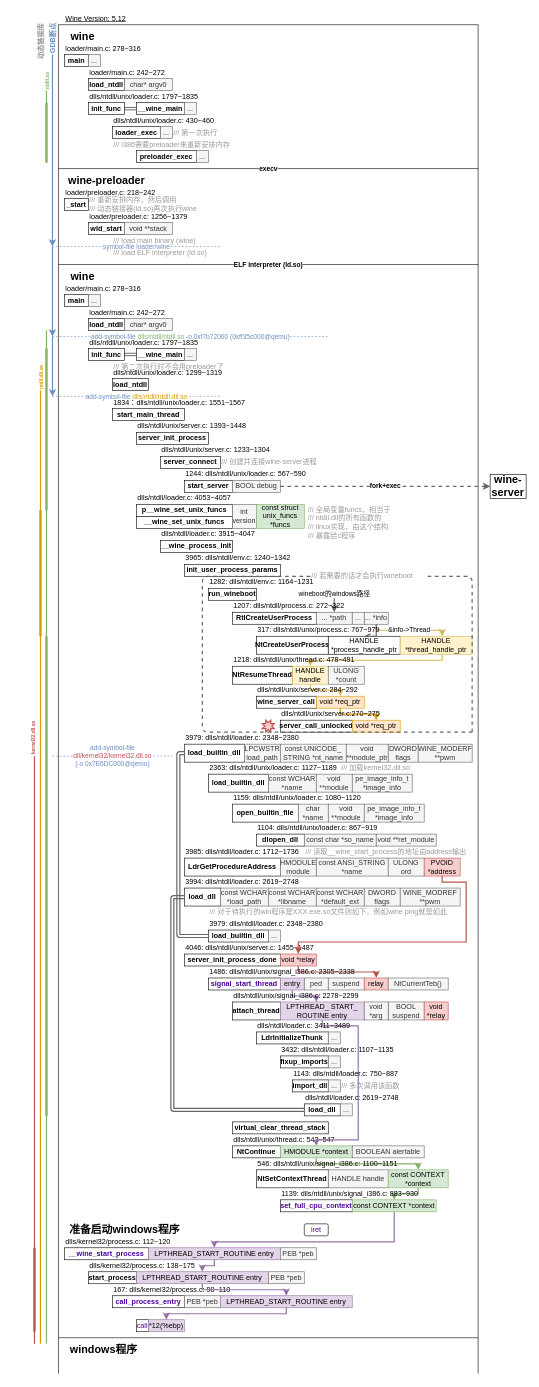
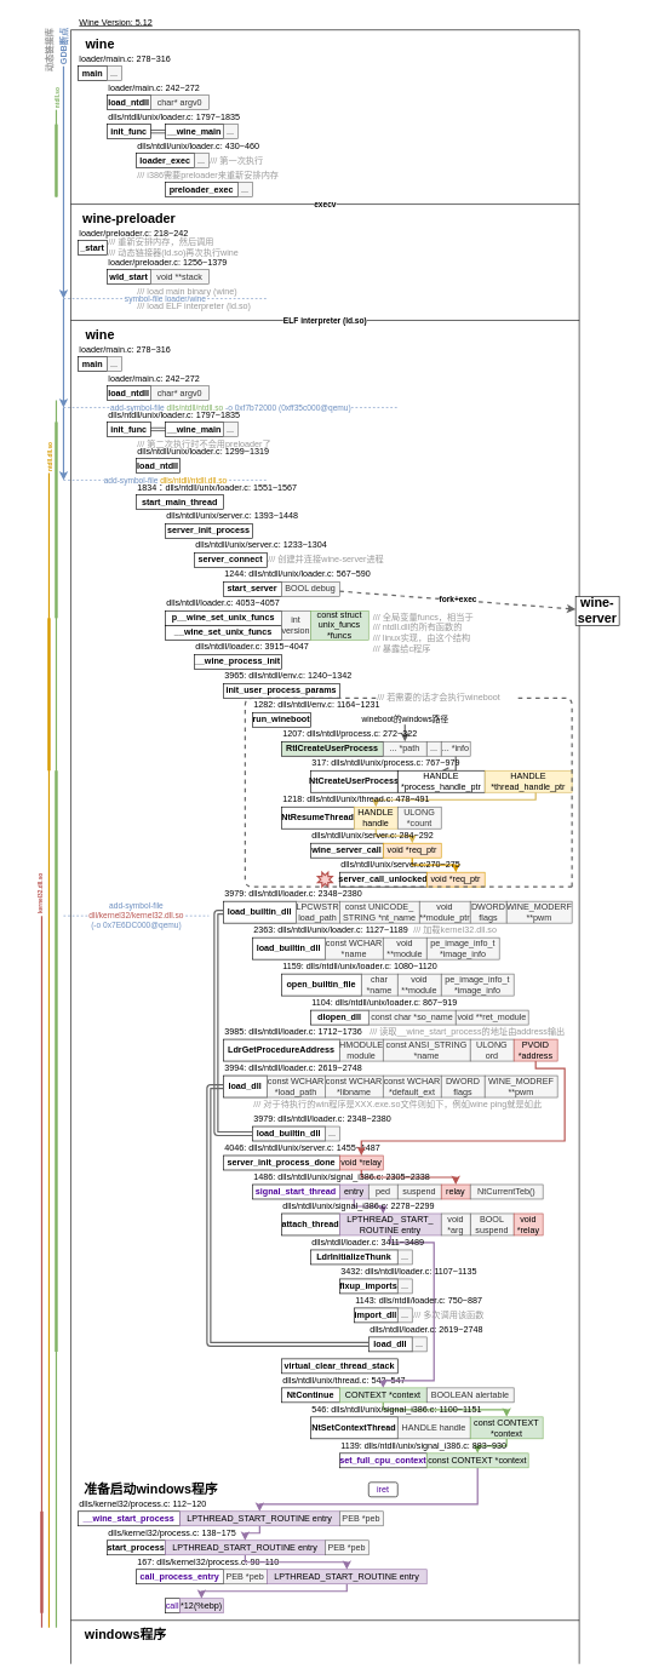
- <mxCell id="90" value="&lt;b&gt;&lt;font style=&quot;font-size: 18px&quot;&gt;wine-server&lt;/font&gt;&lt;/b&gt;" style="rounded=0;whiteSpace=wrap;html=1;" parent="1" vertex="1"><mxGeometry x="817" y="790" width="60" height="40" as="geometry" /></mxCell>
+ <mxCell id="90" value="&lt;b&gt;&lt;font style=&quot;font-size: 18px&quot;&gt;wine-server&lt;/font&gt;&lt;/b&gt;" style="rounded=0;whiteSpace=wrap;html=1;" parent="1" vertex="1"><mxGeometry x="792" y="820" width="60" height="40" as="geometry" /></mxCell>
- <mxCell id="104" value="&lt;b&gt;RtlCreateUserProcess&lt;/b&gt;" style="rounded=0;whiteSpace=wrap;html=1;strokeWidth=1;" parent="1" vertex="1"><mxGeometry x="387" y="1020" width="140" height="20" as="geometry" /></mxCell>
+ <mxCell id="104" value="&lt;b&gt;RtlCreateUserProcess&lt;/b&gt;" style="rounded=0;whiteSpace=wrap;html=1;strokeWidth=1;fillColor=#d5e8d4;" parent="1" vertex="1"><mxGeometry x="387" y="1020" width="140" height="20" as="geometry" /></mxCell>
- <mxCell id="107" value="&amp;amp;info-&amp;gt;Thread" style="edgeStyle=orthogonalEdgeStyle;rounded=0;orthogonalLoop=1;jettySize=auto;html=1;strokeWidth=2;fillColor=#fff2cc;strokeColor=#d6b656;" parent="1" source="109" target="114" edge="1"><mxGeometry relative="1" as="geometry"><Array as="points"><mxPoint x="627" y="1050" /><mxPoint x="737" y="1050" /></Array></mxGeometry></mxCell>
- <mxCell id="133" value="HMODULE *context" style="rounded=0;whiteSpace=wrap;html=1;fillColor=#d5e8d4;strokeColor=#82b366;" parent="1" vertex="1"><mxGeometry x="467" y="1910" width="120" height="20" as="geometry" /></mxCell>
+ <mxCell id="133" value="CONTEXT *context" style="rounded=0;whiteSpace=wrap;html=1;fillColor=#d5e8d4;strokeColor=#82b366;" parent="1" vertex="1"><mxGeometry x="467" y="1910" width="120" height="20" as="geometry" /></mxCell>
